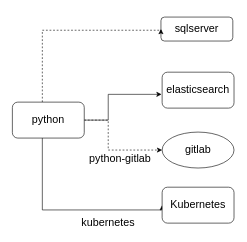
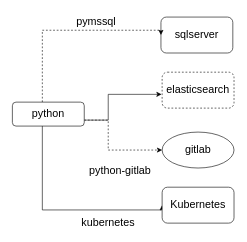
+ <mxCell id="10" value="&lt;font style=&quot;font-size: 18px&quot;&gt;pymssql&lt;/font&gt;" style="text;html=1;strokeColor=none;fillColor=none;align=center;verticalAlign=middle;whiteSpace=wrap;rounded=0;" vertex="1" parent="1"><mxGeometry x="130" y="20" width="60" height="30" as="geometry" /></mxCell>
- <mxCell id="2" value="&lt;font style=&quot;font-size: 18px&quot;&gt;sqlserver&lt;/font&gt;" style="rounded=1;whiteSpace=wrap;html=1;" vertex="1" parent="1"><mxGeometry x="268" y="28" width="120" height="40" as="geometry" /></mxCell>
+ <mxCell id="2" value="&lt;font style=&quot;font-size: 18px&quot;&gt;sqlserver&lt;/font&gt;" style="rounded=1;whiteSpace=wrap;html=1;" vertex="1" parent="1"><mxGeometry x="268" y="28" width="120" height="60" as="geometry" /></mxCell>
- <mxCell id="3" value="&lt;font style=&quot;font-size: 18px&quot;&gt;elasticsearch&lt;/font&gt;" style="rounded=1;whiteSpace=wrap;html=1;" vertex="1" parent="1"><mxGeometry x="270" y="120" width="120" height="60" as="geometry" /></mxCell>
+ <mxCell id="3" value="&lt;font style=&quot;font-size: 18px&quot;&gt;elasticsearch&lt;/font&gt;" style="rounded=1;whiteSpace=wrap;html=1;dashed=1;" vertex="1" parent="1"><mxGeometry x="270" y="120" width="120" height="60" as="geometry" /></mxCell>
- <mxCell id="9" value="&lt;font style=&quot;font-size: 18px&quot;&gt;python&lt;/font&gt;" style="rounded=1;whiteSpace=wrap;html=1;" vertex="1" parent="1"><mxGeometry x="20" y="170" width="120" height="60" as="geometry" /></mxCell>
+ <mxCell id="9" value="&lt;font style=&quot;font-size: 18px&quot;&gt;python&lt;/font&gt;" style="rounded=1;whiteSpace=wrap;html=1;" vertex="1" parent="1"><mxGeometry x="20" y="170" width="120" height="40" as="geometry" /></mxCell>
- <mxCell id="12" value="&lt;font style=&quot;font-size: 18px&quot;&gt;python-gitlab&lt;/font&gt;" style="text;html=1;strokeColor=none;fillColor=none;align=center;verticalAlign=middle;whiteSpace=wrap;rounded=0;" vertex="1" parent="1"><mxGeometry x="140" y="250" width="120" height="30" as="geometry" /></mxCell>
+ <mxCell id="12" value="&lt;font style=&quot;font-size: 18px&quot;&gt;python-gitlab&lt;/font&gt;" style="text;html=1;strokeColor=none;fillColor=none;align=center;verticalAlign=middle;whiteSpace=wrap;rounded=0;" vertex="1" parent="1"><mxGeometry x="140" y="270" width="120" height="30" as="geometry" /></mxCell>
